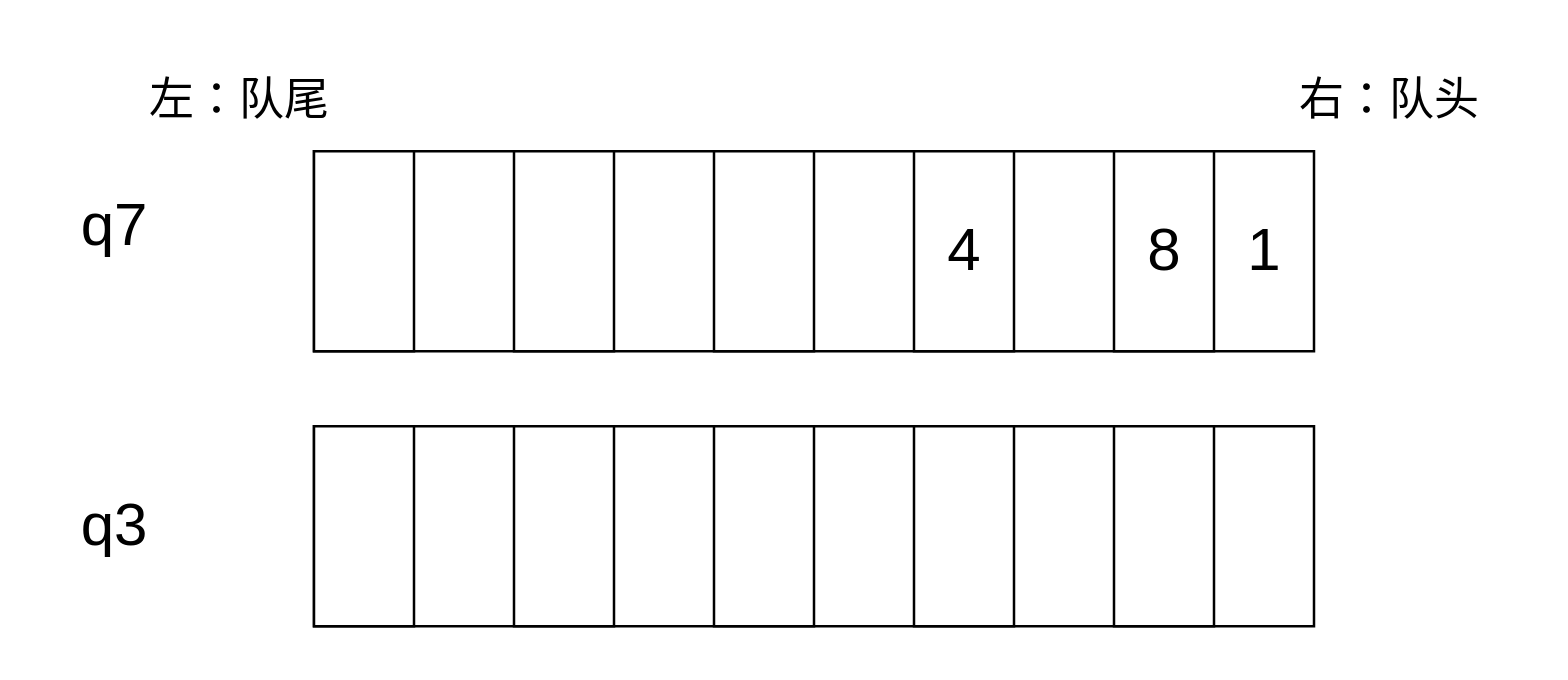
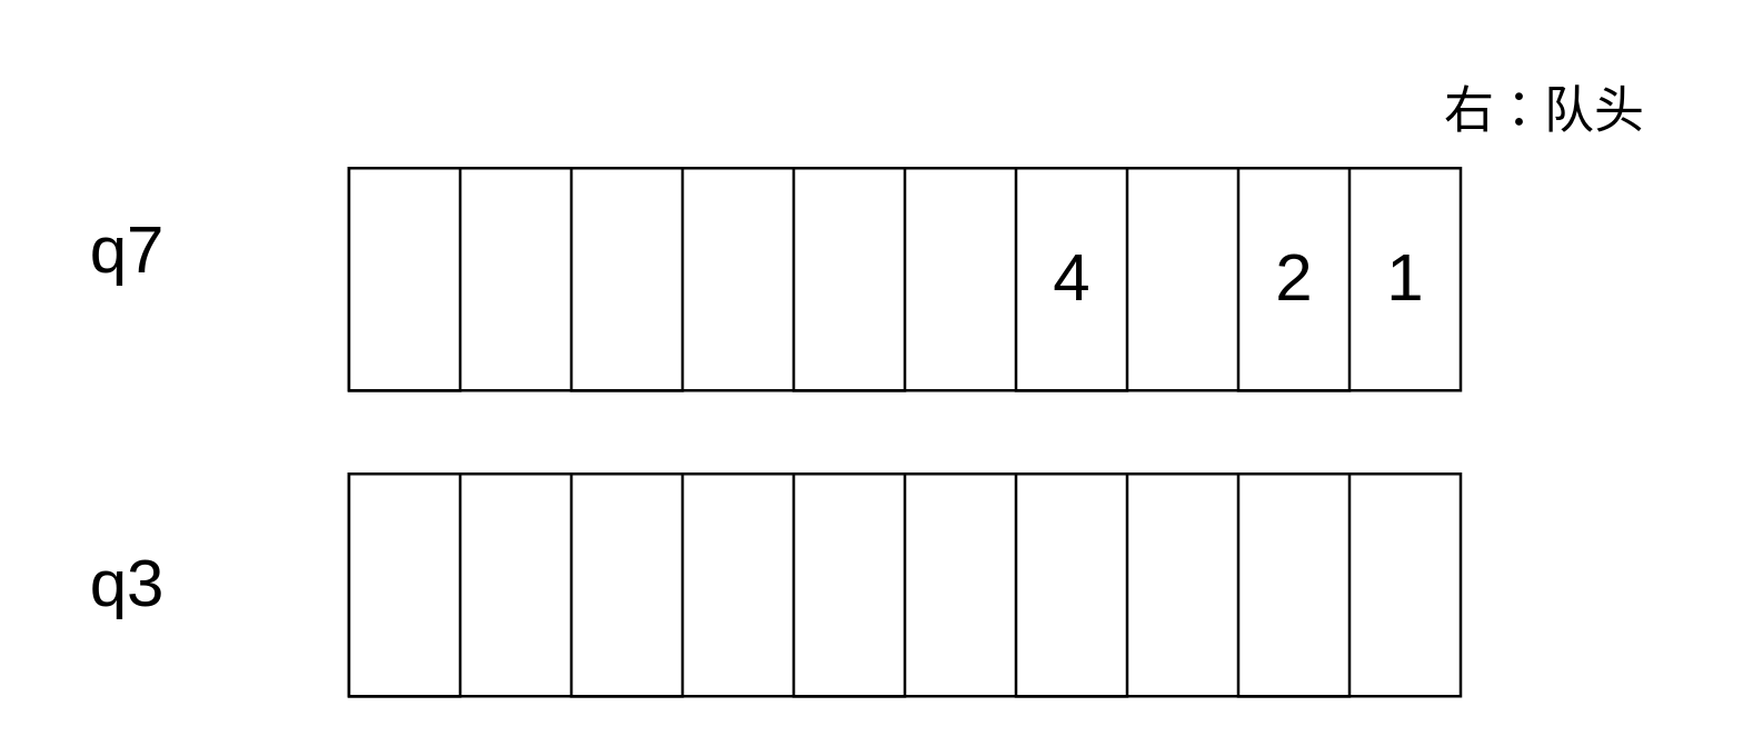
- <mxCell id="18" value="&lt;font style=&quot;font-size: 18px;&quot;&gt;左：队尾&lt;/font&gt;" style="text;html=1;align=center;verticalAlign=middle;resizable=0;points=[];autosize=1;strokeColor=none;fillColor=none;" vertex="1" parent="1"><mxGeometry x="45" y="20" width="100" height="40" as="geometry" /></mxCell>
- <mxCell id="19" value="&lt;font style=&quot;font-size: 24px;&quot;&gt;8&lt;/font&gt;" style="text;html=1;align=center;verticalAlign=middle;resizable=0;points=[];autosize=1;strokeColor=none;fillColor=none;" vertex="1" parent="1"><mxGeometry x="445" y="80" width="40" height="40" as="geometry" /></mxCell>
+ <mxCell id="19" value="&lt;font style=&quot;font-size: 24px;&quot;&gt;2&lt;/font&gt;" style="text;html=1;align=center;verticalAlign=middle;resizable=0;points=[];autosize=1;strokeColor=none;fillColor=none;" vertex="1" parent="1"><mxGeometry x="445" y="80" width="40" height="40" as="geometry" /></mxCell>
